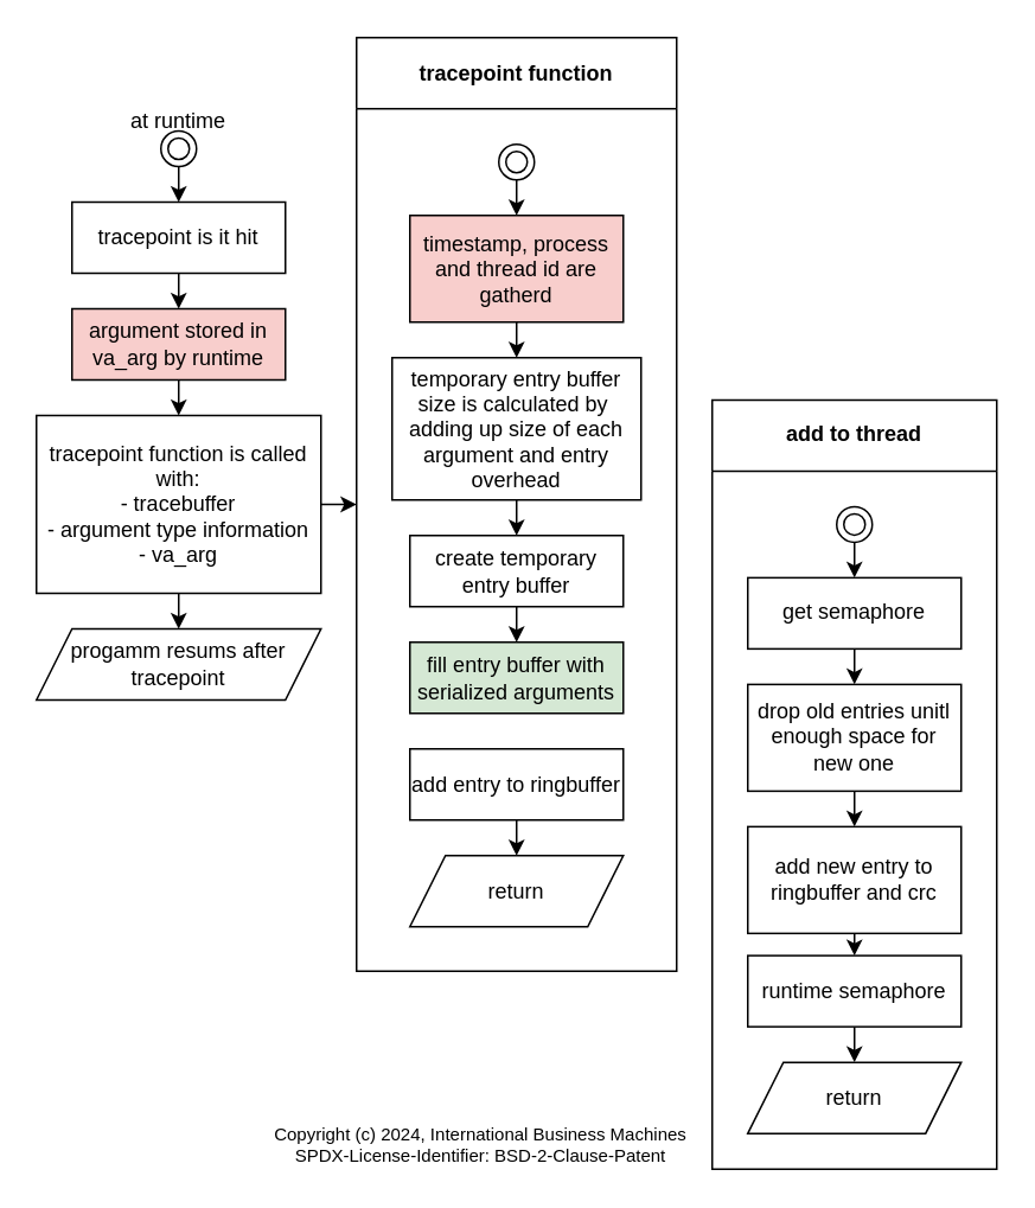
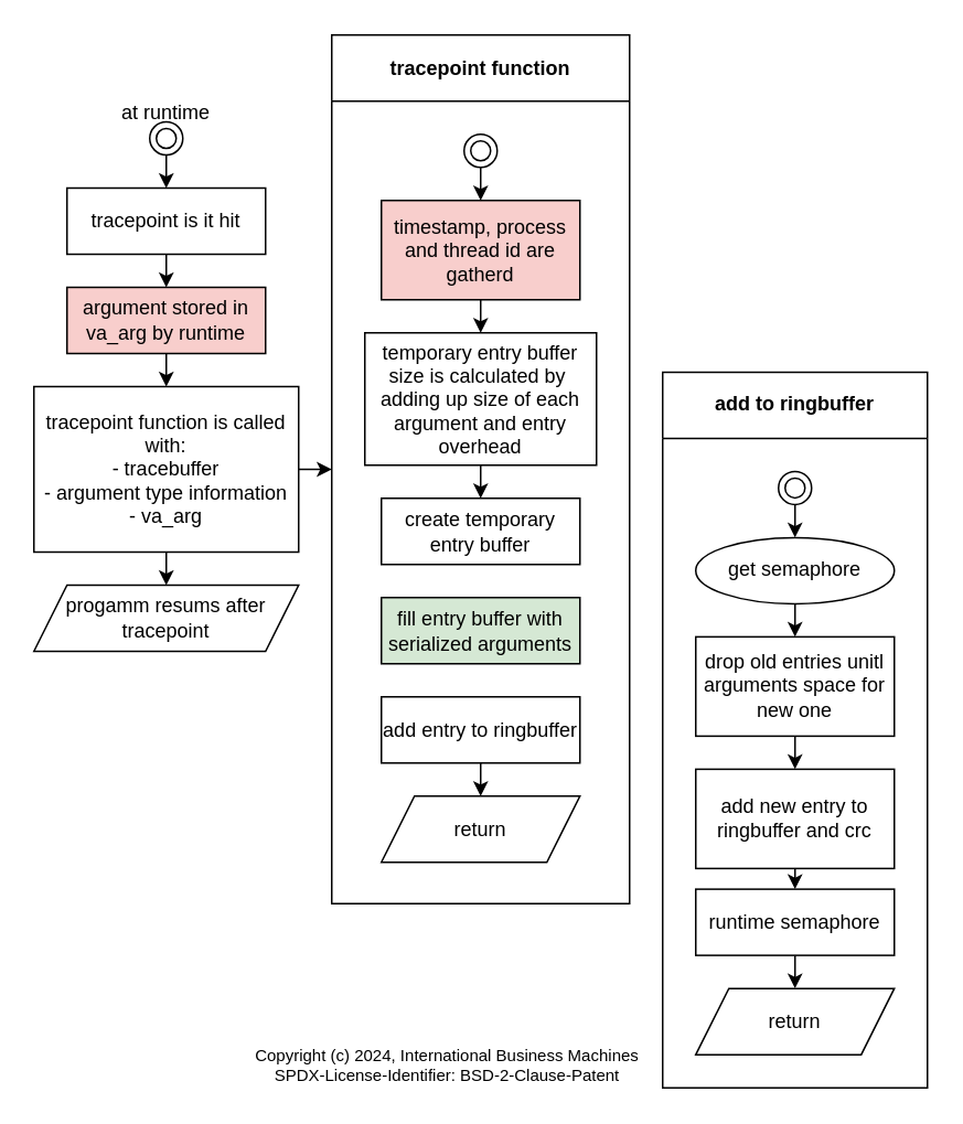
- <mxCell id="26" value="add to thread" style="swimlane;whiteSpace=wrap;html=1;startSize=40;" parent="1" vertex="1"><mxGeometry x="400" y="224.25" width="160" height="432.5" as="geometry" /></mxCell>
+ <mxCell id="26" value="add to ringbuffer" style="swimlane;whiteSpace=wrap;html=1;startSize=40;" parent="1" vertex="1"><mxGeometry x="400" y="224.25" width="160" height="432.5" as="geometry" /></mxCell>
- <mxCell id="30" value="get semaphore" style="rounded=0;whiteSpace=wrap;html=1;" parent="26" vertex="1"><mxGeometry x="20" y="100" width="120" height="40" as="geometry" /></mxCell>
+ <mxCell id="30" value="get semaphore" style="ellipse;whiteSpace=wrap;html=1;" parent="26" vertex="1"><mxGeometry x="20" y="100" width="120" height="40" as="geometry" /></mxCell>
- <mxCell id="17" style="edgeStyle=none;html=1;" parent="12" source="18" target="19" edge="1"><mxGeometry relative="1" as="geometry" /></mxCell>
- <mxCell id="32" value="drop old entries unitl enough space for new one" style="rounded=0;whiteSpace=wrap;html=1;" parent="26" vertex="1"><mxGeometry x="20" y="160" width="120" height="60" as="geometry" /></mxCell>
+ <mxCell id="32" value="drop old entries unitl arguments space for new one" style="rounded=0;whiteSpace=wrap;html=1;" parent="26" vertex="1"><mxGeometry x="20" y="160" width="120" height="60" as="geometry" /></mxCell>
